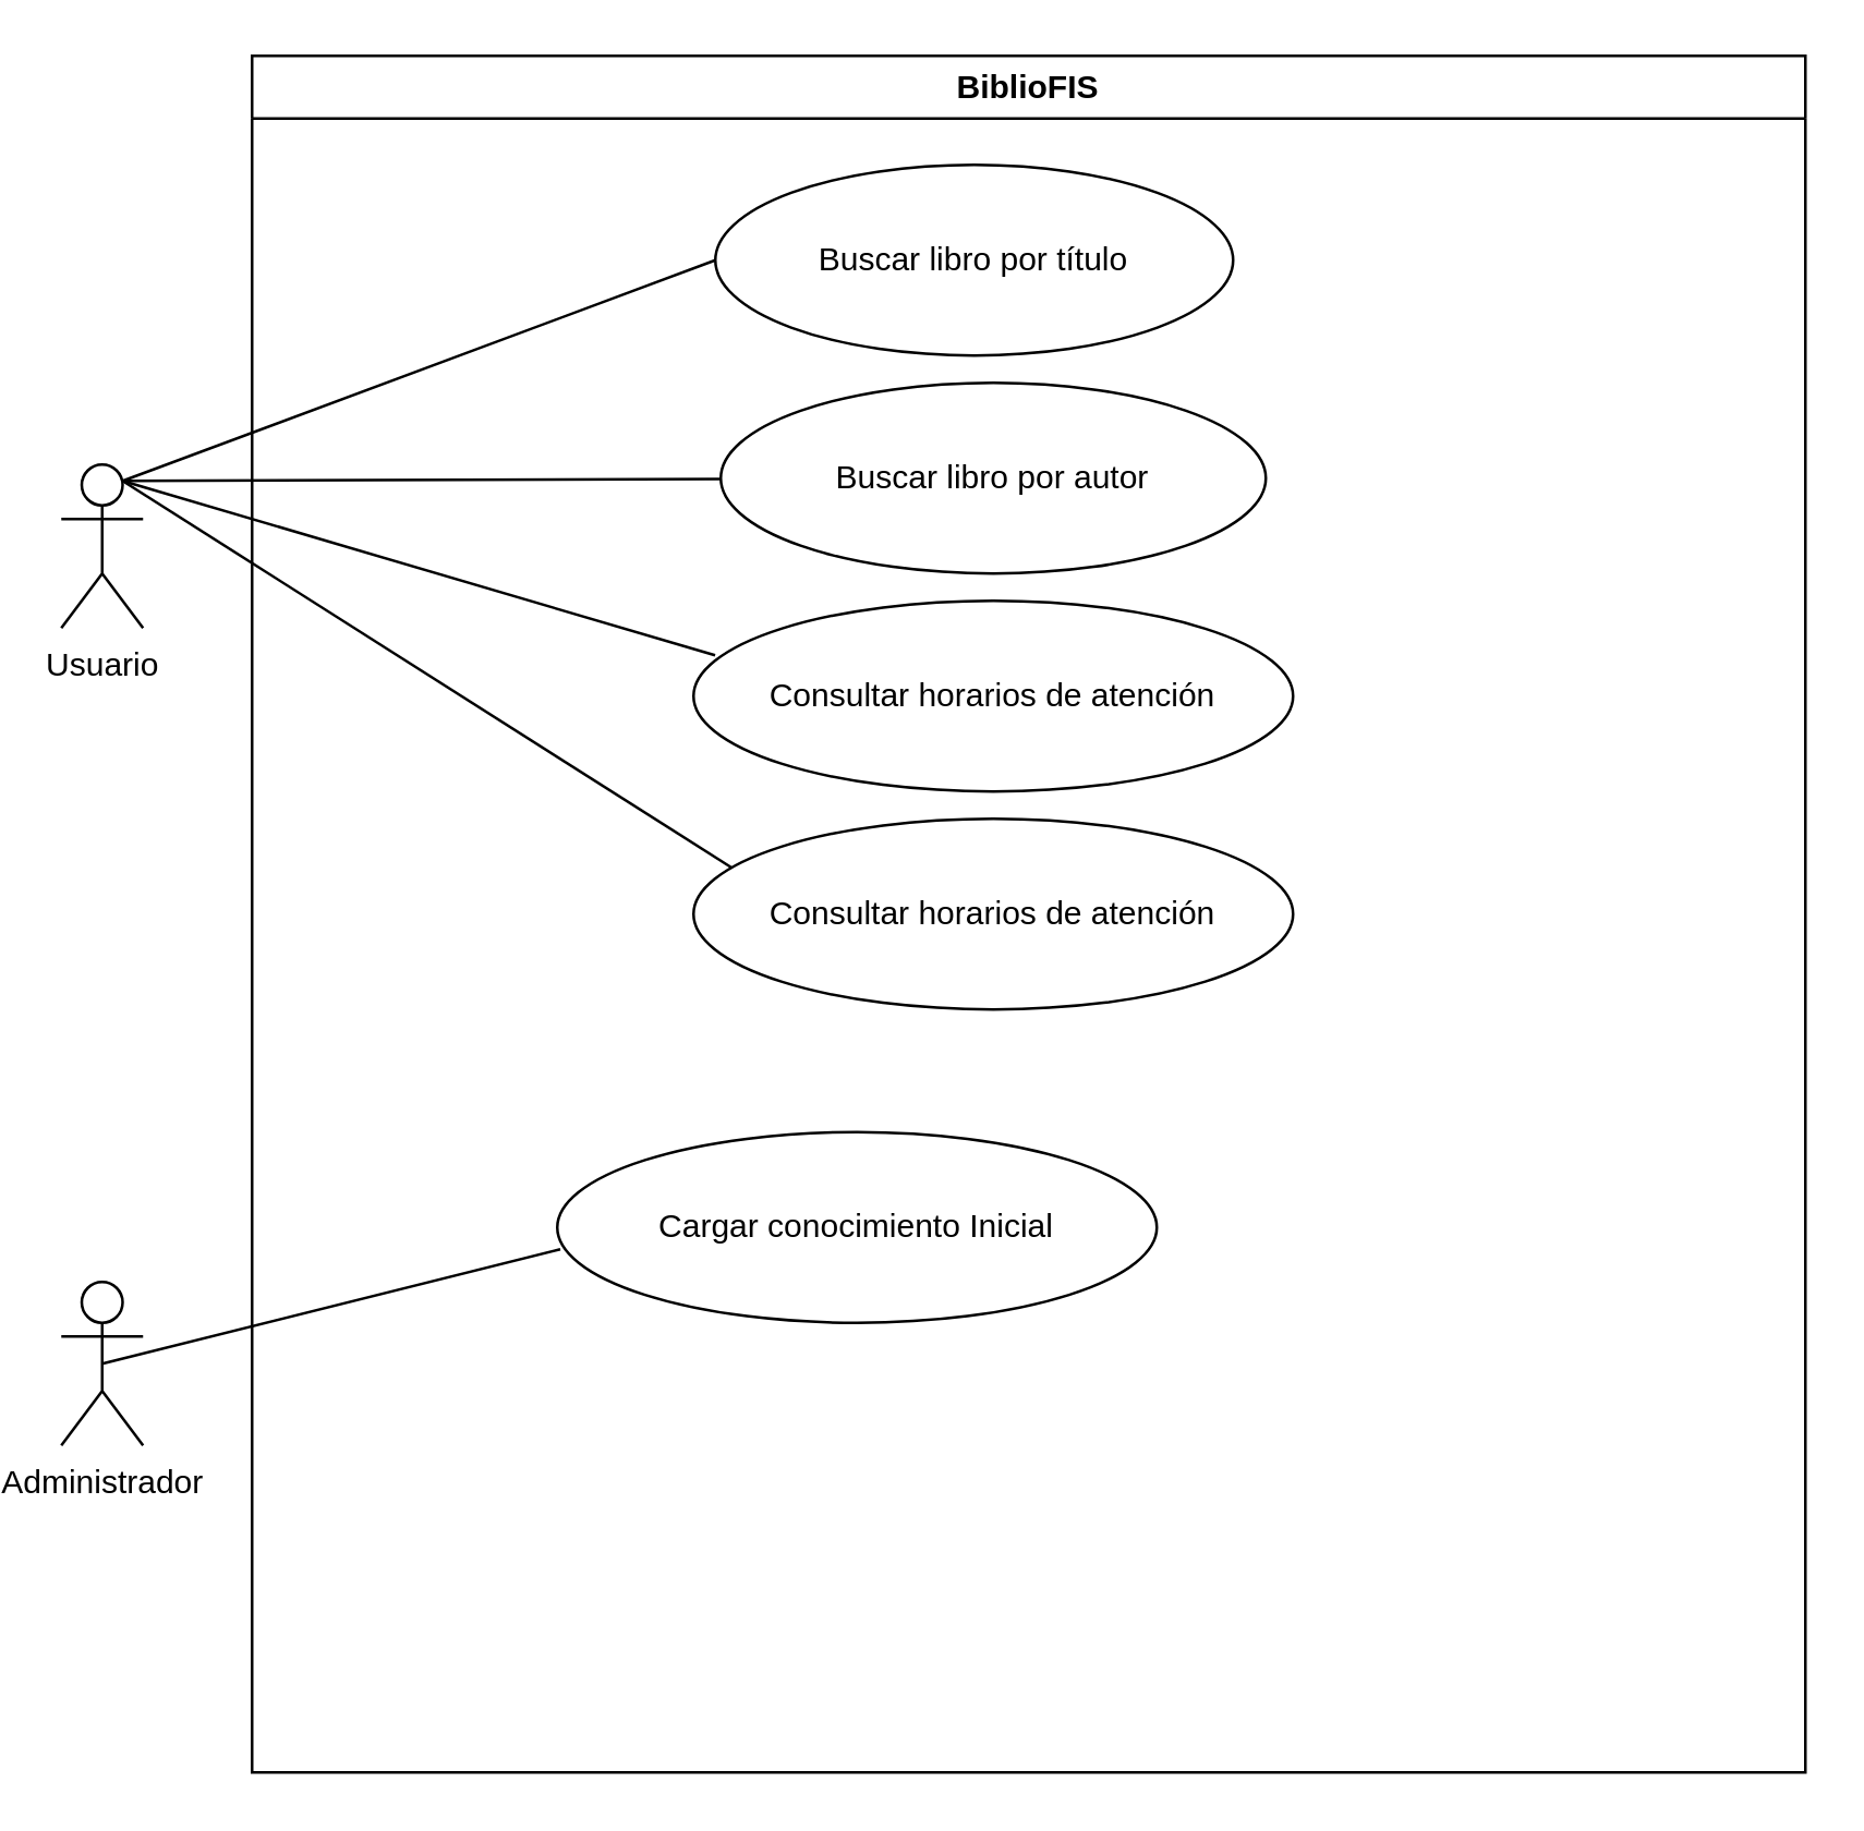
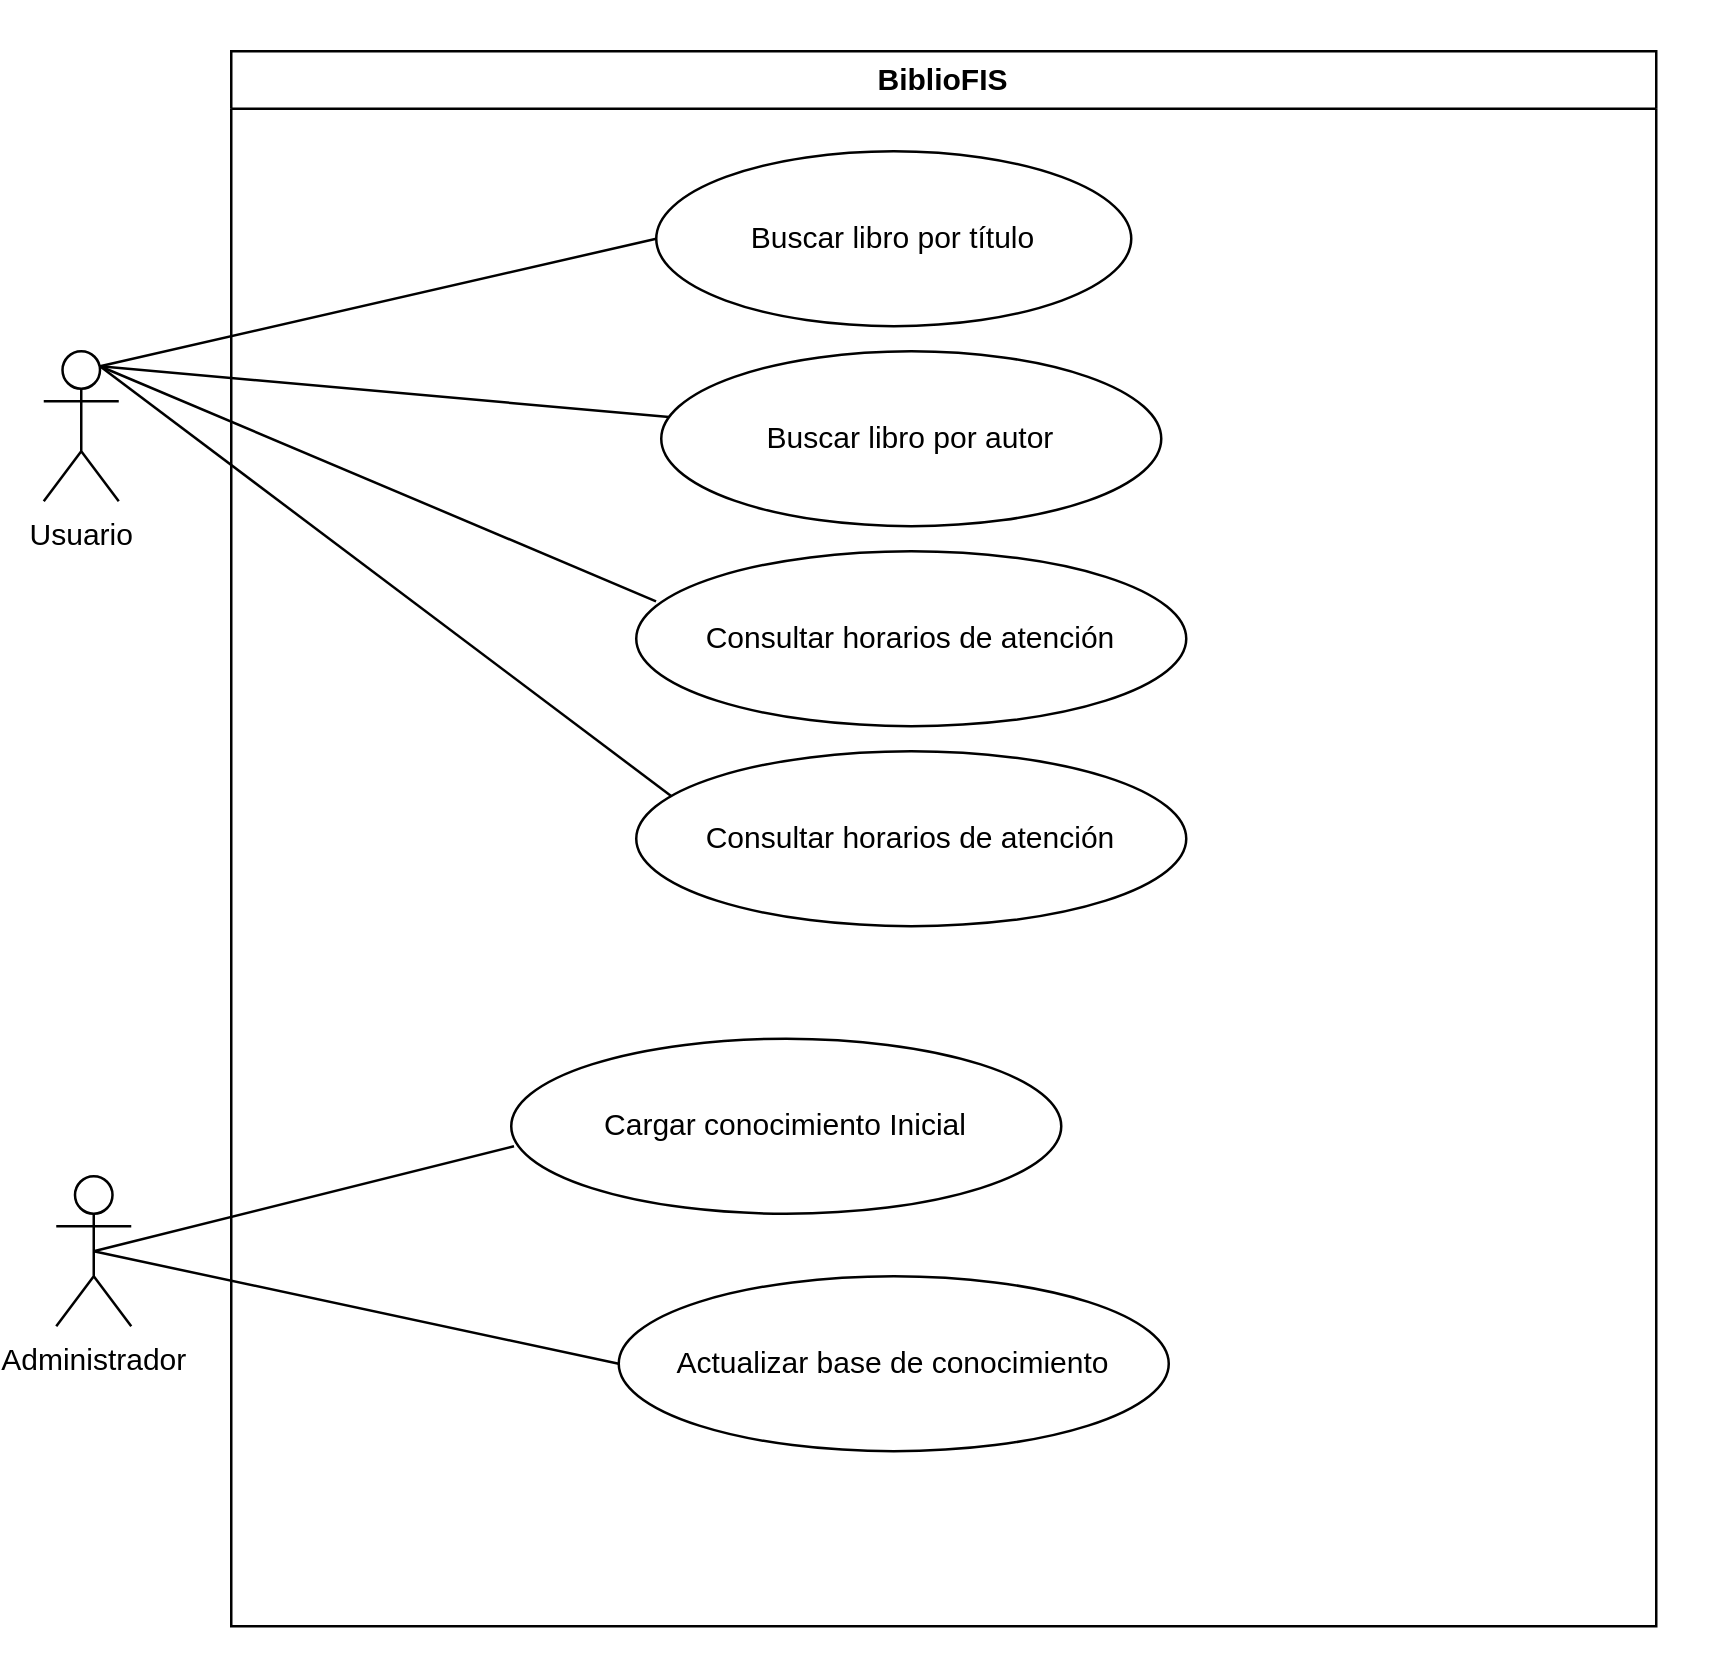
- <mxCell id="2" value="Usuario" style="shape=umlActor;verticalLabelPosition=bottom;verticalAlign=top;html=1;outlineConnect=0;" vertex="1" parent="1"><mxGeometry x="20" y="170" width="30" height="60" as="geometry" /></mxCell>
+ <mxCell id="2" value="Usuario" style="shape=umlActor;verticalLabelPosition=bottom;verticalAlign=top;html=1;outlineConnect=0;" vertex="1" parent="1"><mxGeometry x="15" y="140" width="30" height="60" as="geometry" /></mxCell>
+ <mxCell id="16" value="" style="endArrow=none;html=1;rounded=0;exitX=0.5;exitY=0.5;exitDx=0;exitDy=0;exitPerimeter=0;entryX=0;entryY=0.5;entryDx=0;entryDy=0;" edge="1" parent="1" source="14" target="9"><mxGeometry width="50" height="50" relative="1" as="geometry"><mxPoint x="45" y="480" as="sourcePoint" /><mxPoint x="250" y="520" as="targetPoint" /></mxGeometry></mxCell>
+ <mxCell id="9" value="Actualizar base de conocimiento" style="ellipse;whiteSpace=wrap;html=1;" vertex="1" parent="3"><mxGeometry x="155" y="490" width="220" height="70" as="geometry" /></mxCell>
